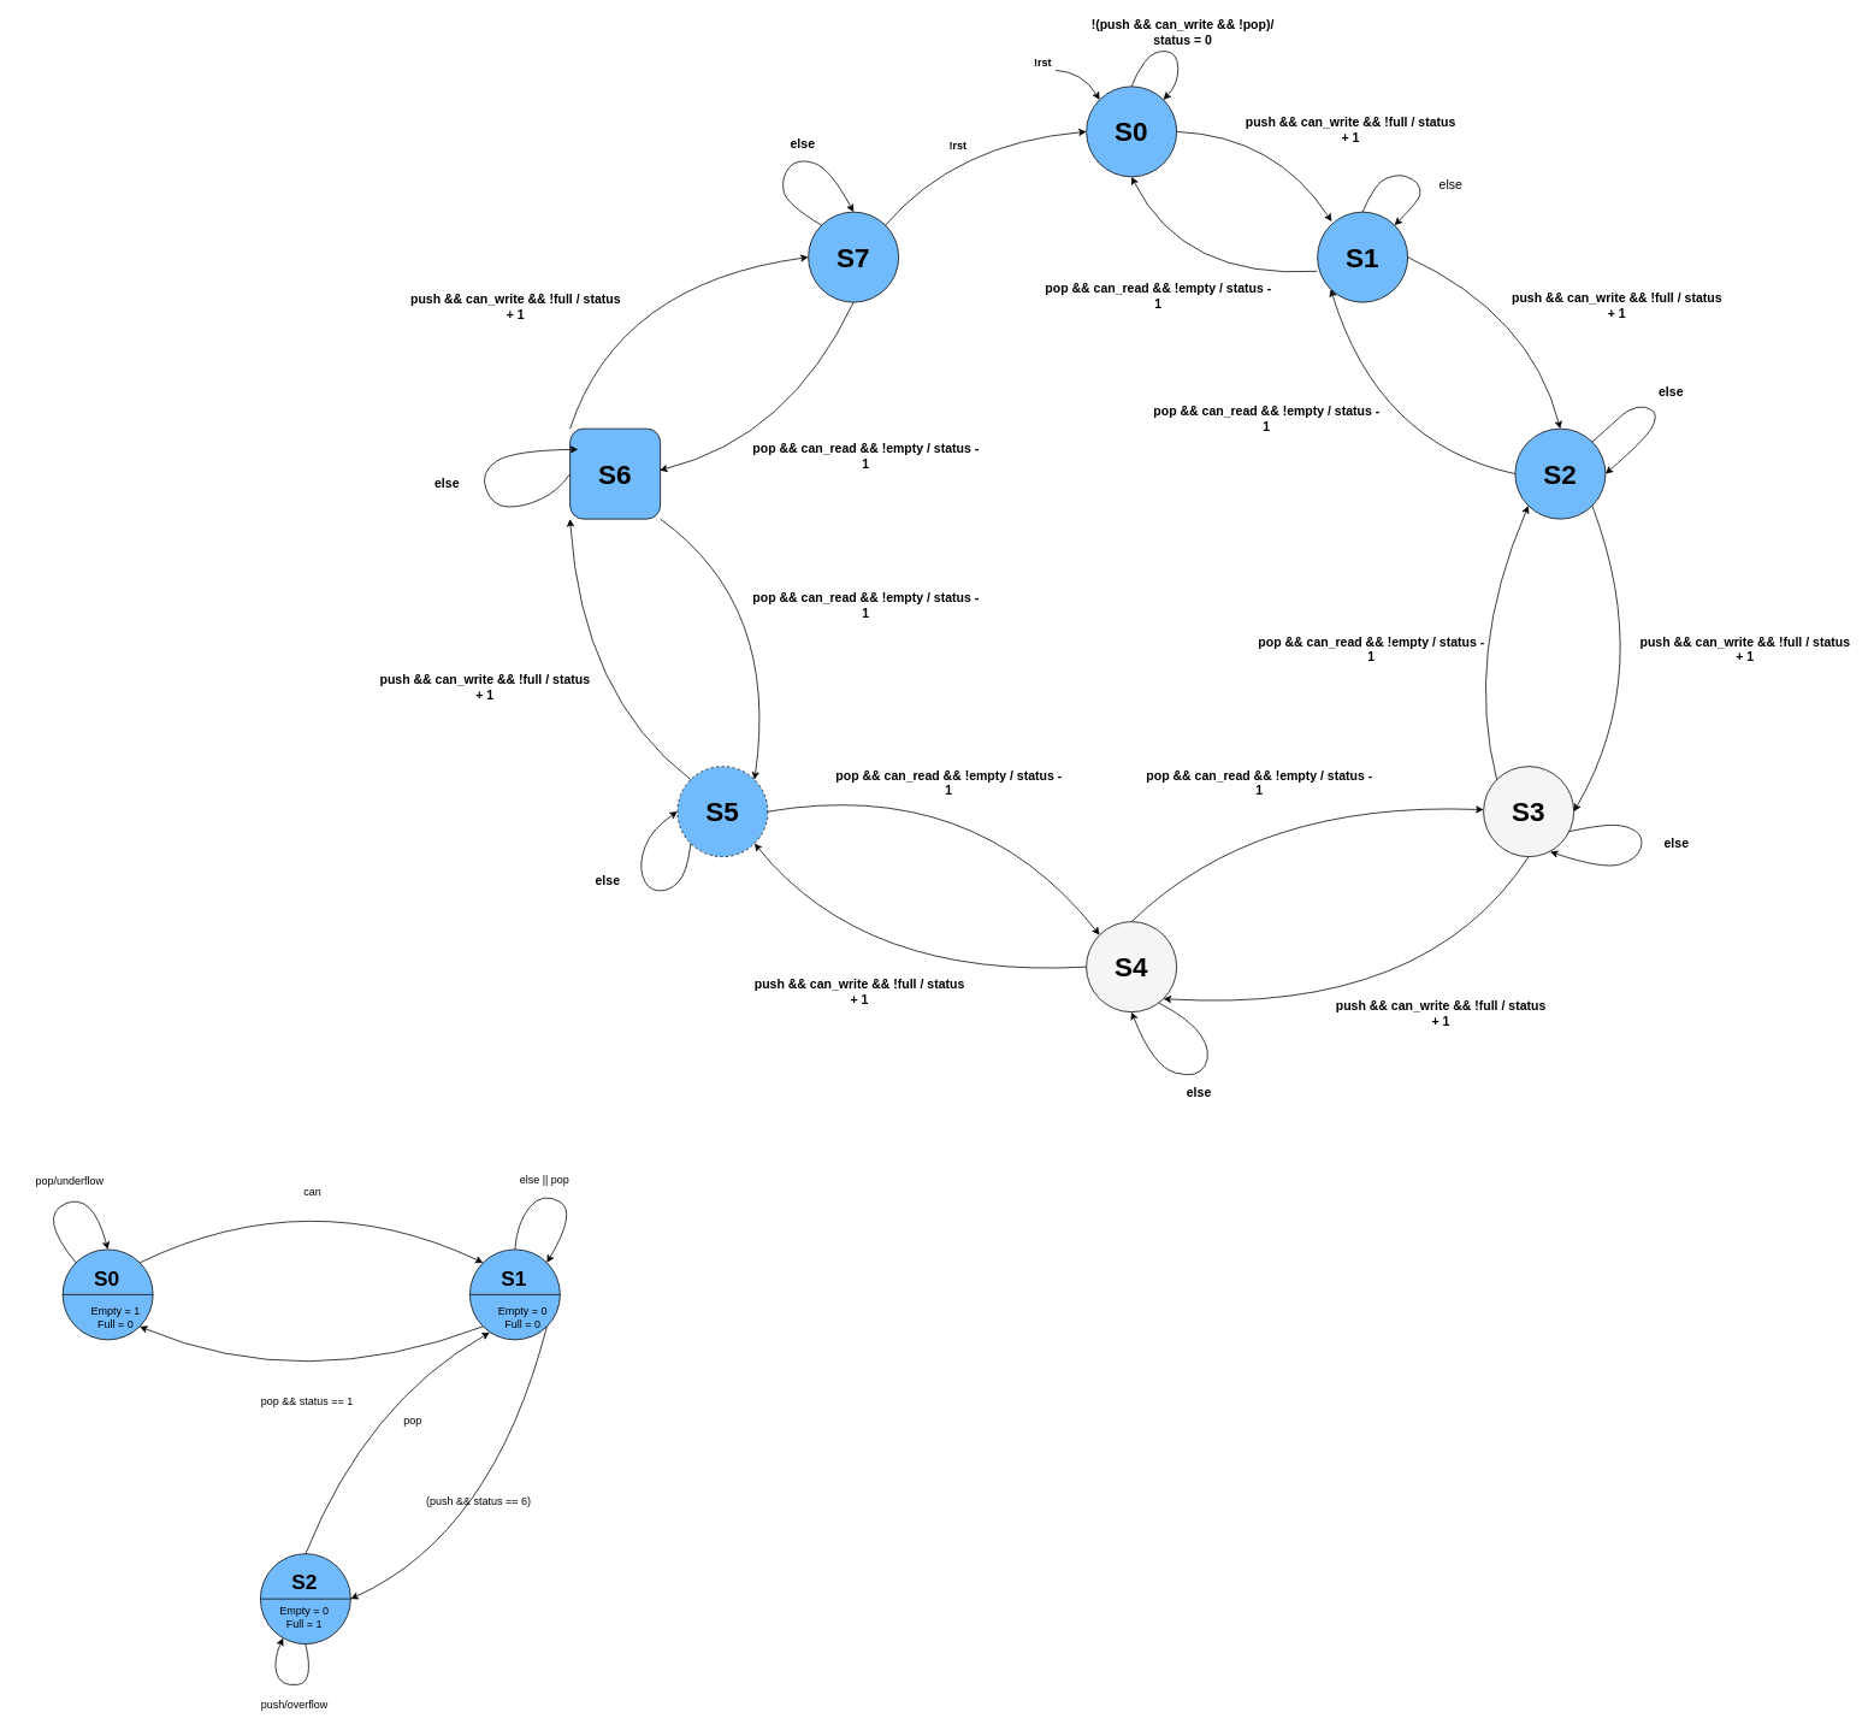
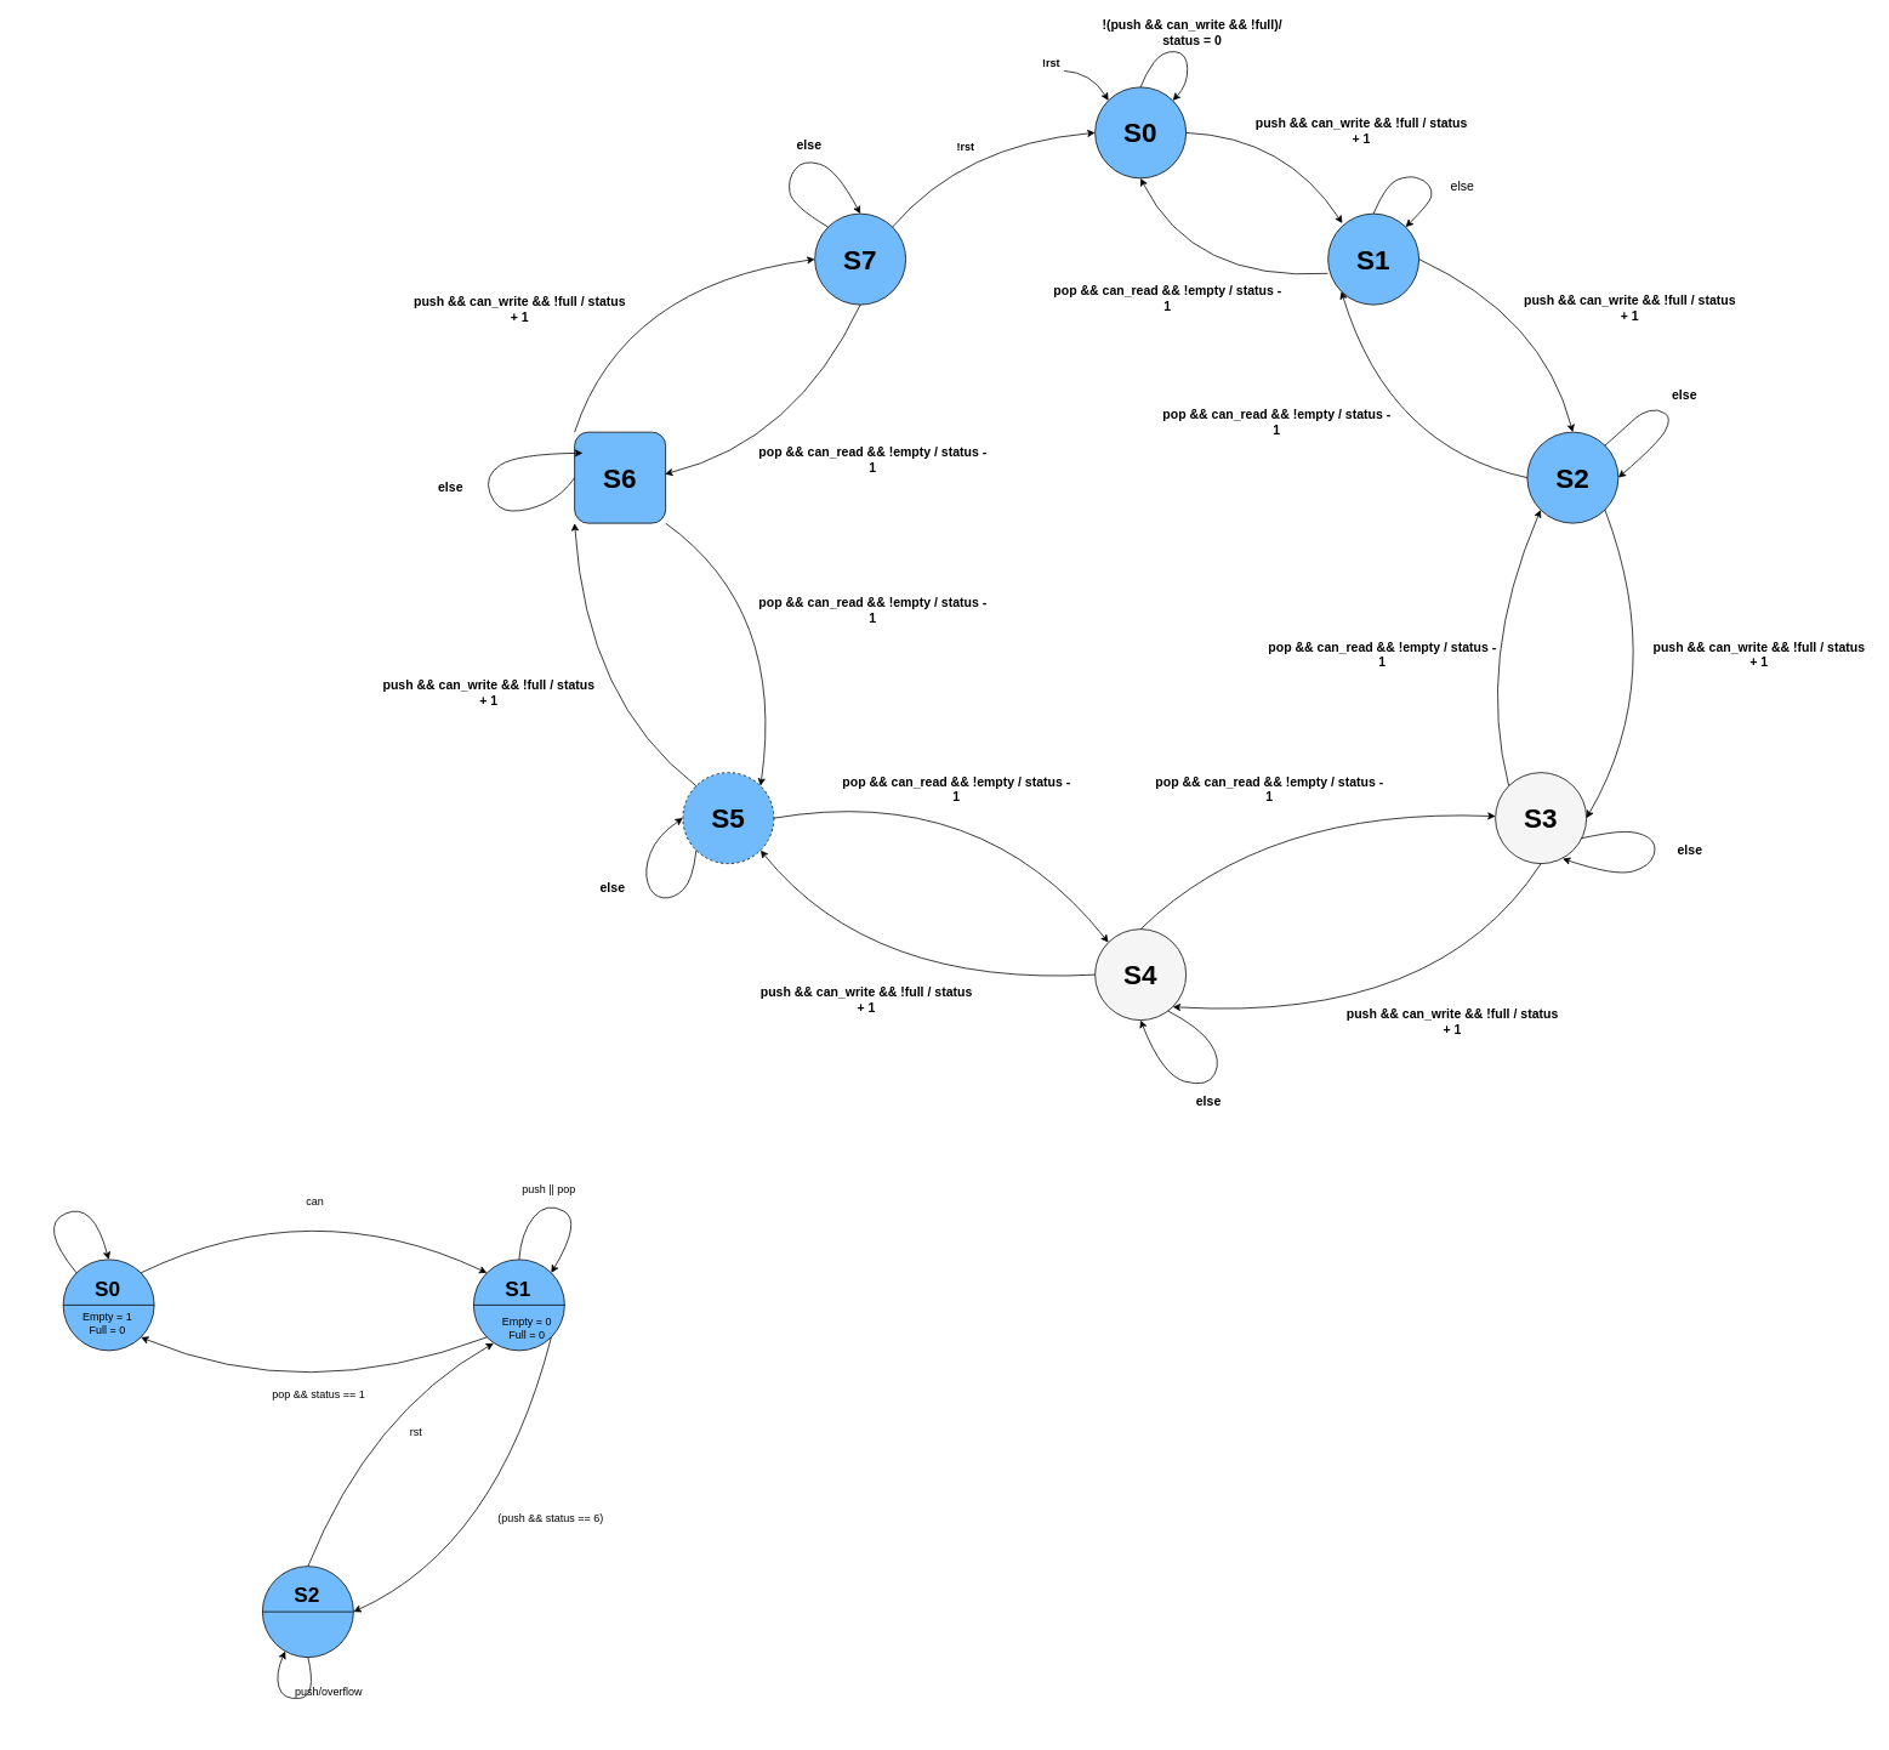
- <mxCell id="9" value="&lt;font style=&quot;font-size: 14px;&quot;&gt;!(push &amp;amp;&amp;amp; can_write &amp;amp;&amp;amp; !pop)/ status = 0&lt;/font&gt;" style="text;html=1;align=center;verticalAlign=middle;whiteSpace=wrap;rounded=0;fontStyle=1" parent="2" vertex="1"><mxGeometry x="788" width="212" height="30" as="geometry" /></mxCell>
+ <mxCell id="9" value="&lt;font style=&quot;font-size: 14px;&quot;&gt;!(push &amp;amp;&amp;amp; can_write &amp;amp;&amp;amp; !full)/ status = 0&lt;/font&gt;" style="text;html=1;align=center;verticalAlign=middle;whiteSpace=wrap;rounded=0;fontStyle=1" parent="2" vertex="1"><mxGeometry x="788" width="212" height="30" as="geometry" /></mxCell>
- <mxCell id="83" value="else || pop" style="text;html=1;align=center;verticalAlign=middle;whiteSpace=wrap;rounded=0;" vertex="1" parent="59"><mxGeometry x="539" width="88" height="24" as="geometry" /></mxCell>
+ <mxCell id="83" value="push || pop" style="text;html=1;align=center;verticalAlign=middle;whiteSpace=wrap;rounded=0;" vertex="1" parent="59"><mxGeometry x="539" width="88" height="24" as="geometry" /></mxCell>
- <mxCell id="78" value="pop/underflow" style="text;html=1;align=center;verticalAlign=middle;whiteSpace=wrap;rounded=0;" vertex="1" parent="59"><mxGeometry y="1" width="114" height="24" as="geometry" /></mxCell>
- <mxCell id="62" value="Empty = 1&lt;div&gt;Full = 0&lt;/div&gt;" style="text;html=1;align=center;verticalAlign=middle;whiteSpace=wrap;rounded=0;" vertex="1" parent="60"><mxGeometry x="20" y="60" width="78" height="30" as="geometry" /></mxCell>
+ <mxCell id="62" value="Empty = 1&lt;div&gt;Full = 0&lt;/div&gt;" style="text;html=1;align=center;verticalAlign=middle;whiteSpace=wrap;rounded=0;" vertex="1" parent="60"><mxGeometry x="10" y="55" width="78" height="30" as="geometry" /></mxCell>
- <mxCell id="82" value="pop &amp;amp;&amp;amp; status == 1" style="text;html=1;align=center;verticalAlign=middle;whiteSpace=wrap;rounded=0;" vertex="1" parent="59"><mxGeometry x="232" y="245" width="176" height="24" as="geometry" /></mxCell>
+ <mxCell id="82" value="pop &amp;amp;&amp;amp; status == 1" style="text;html=1;align=center;verticalAlign=middle;whiteSpace=wrap;rounded=0;" vertex="1" parent="59"><mxGeometry x="242" y="225" width="176" height="24" as="geometry" /></mxCell>
- <mxCell id="87" value="pop" style="text;html=1;align=center;verticalAlign=middle;whiteSpace=wrap;rounded=0;" vertex="1" parent="59"><mxGeometry x="418" y="267" width="38" height="24" as="geometry" /></mxCell>
+ <mxCell id="87" value="rst" style="text;html=1;align=center;verticalAlign=middle;whiteSpace=wrap;rounded=0;" vertex="1" parent="59"><mxGeometry x="418" y="267" width="38" height="24" as="geometry" /></mxCell>
- <mxCell id="85" value="(push &amp;amp;&amp;amp; status == 6)" style="text;html=1;align=center;verticalAlign=middle;whiteSpace=wrap;rounded=0;" vertex="1" parent="59"><mxGeometry x="442" y="356" width="136" height="24" as="geometry" /></mxCell>
+ <mxCell id="85" value="(push &amp;amp;&amp;amp; status == 6)" style="text;html=1;align=center;verticalAlign=middle;whiteSpace=wrap;rounded=0;" vertex="1" parent="59"><mxGeometry x="517" y="361" width="136" height="24" as="geometry" /></mxCell>
- <mxCell id="74" value="Empty = 0&lt;div&gt;Full = 1&lt;/div&gt;" style="text;html=1;align=center;verticalAlign=middle;whiteSpace=wrap;rounded=0;" vertex="1" parent="72"><mxGeometry x="10" y="55" width="78" height="30" as="geometry" /></mxCell>
- <mxCell id="88" value="push/overflow" style="text;html=1;align=center;verticalAlign=middle;whiteSpace=wrap;rounded=0;" vertex="1" parent="59"><mxGeometry x="257" y="582" width="98" height="24" as="geometry" /></mxCell>
+ <mxCell id="88" value="push/overflow" style="text;html=1;align=center;verticalAlign=middle;whiteSpace=wrap;rounded=0;" vertex="1" parent="59"><mxGeometry x="292" y="552" width="98" height="24" as="geometry" /></mxCell>
